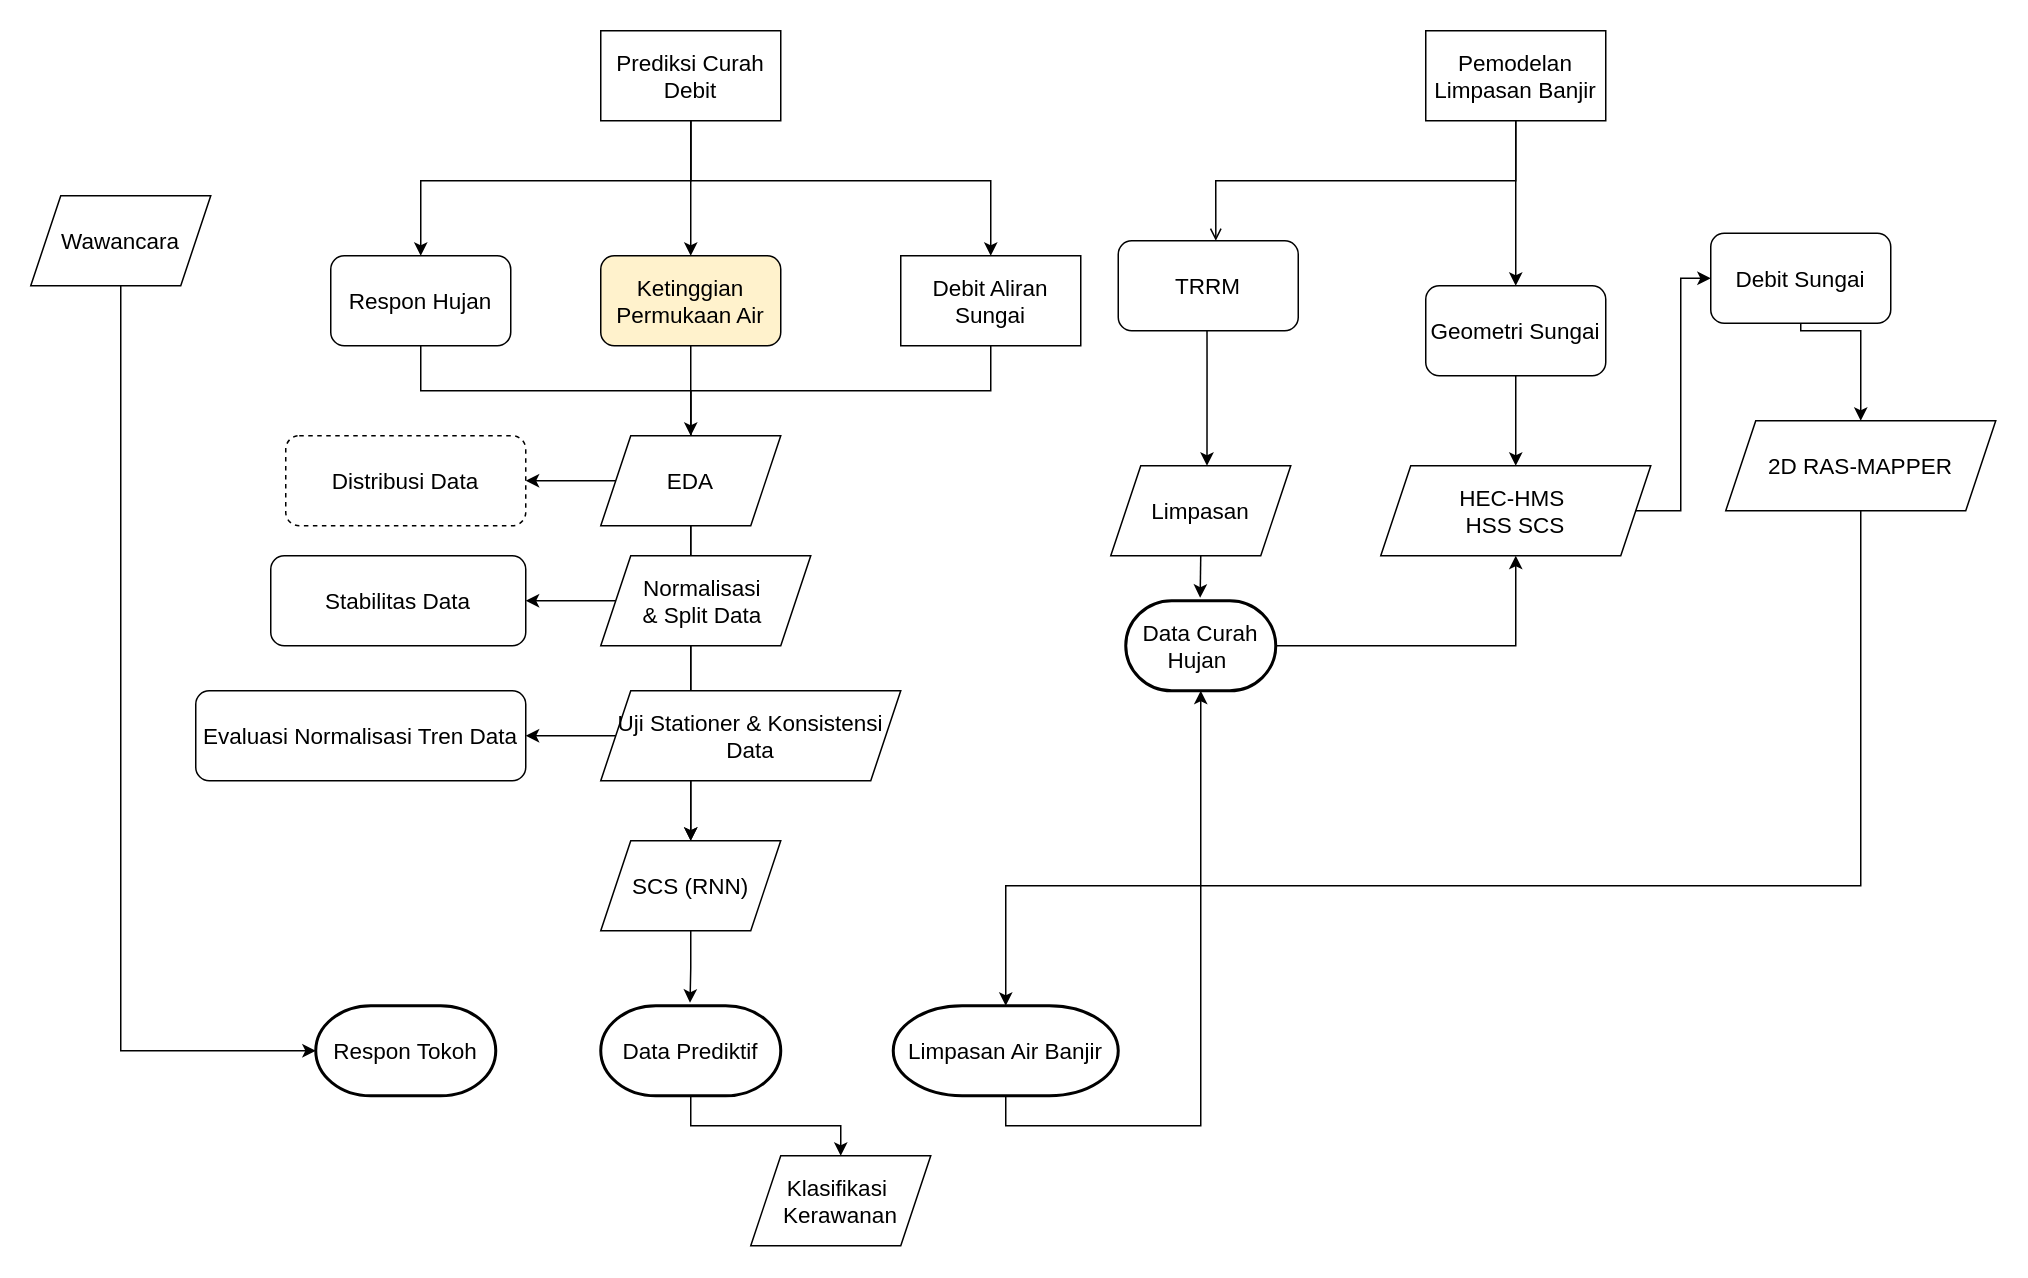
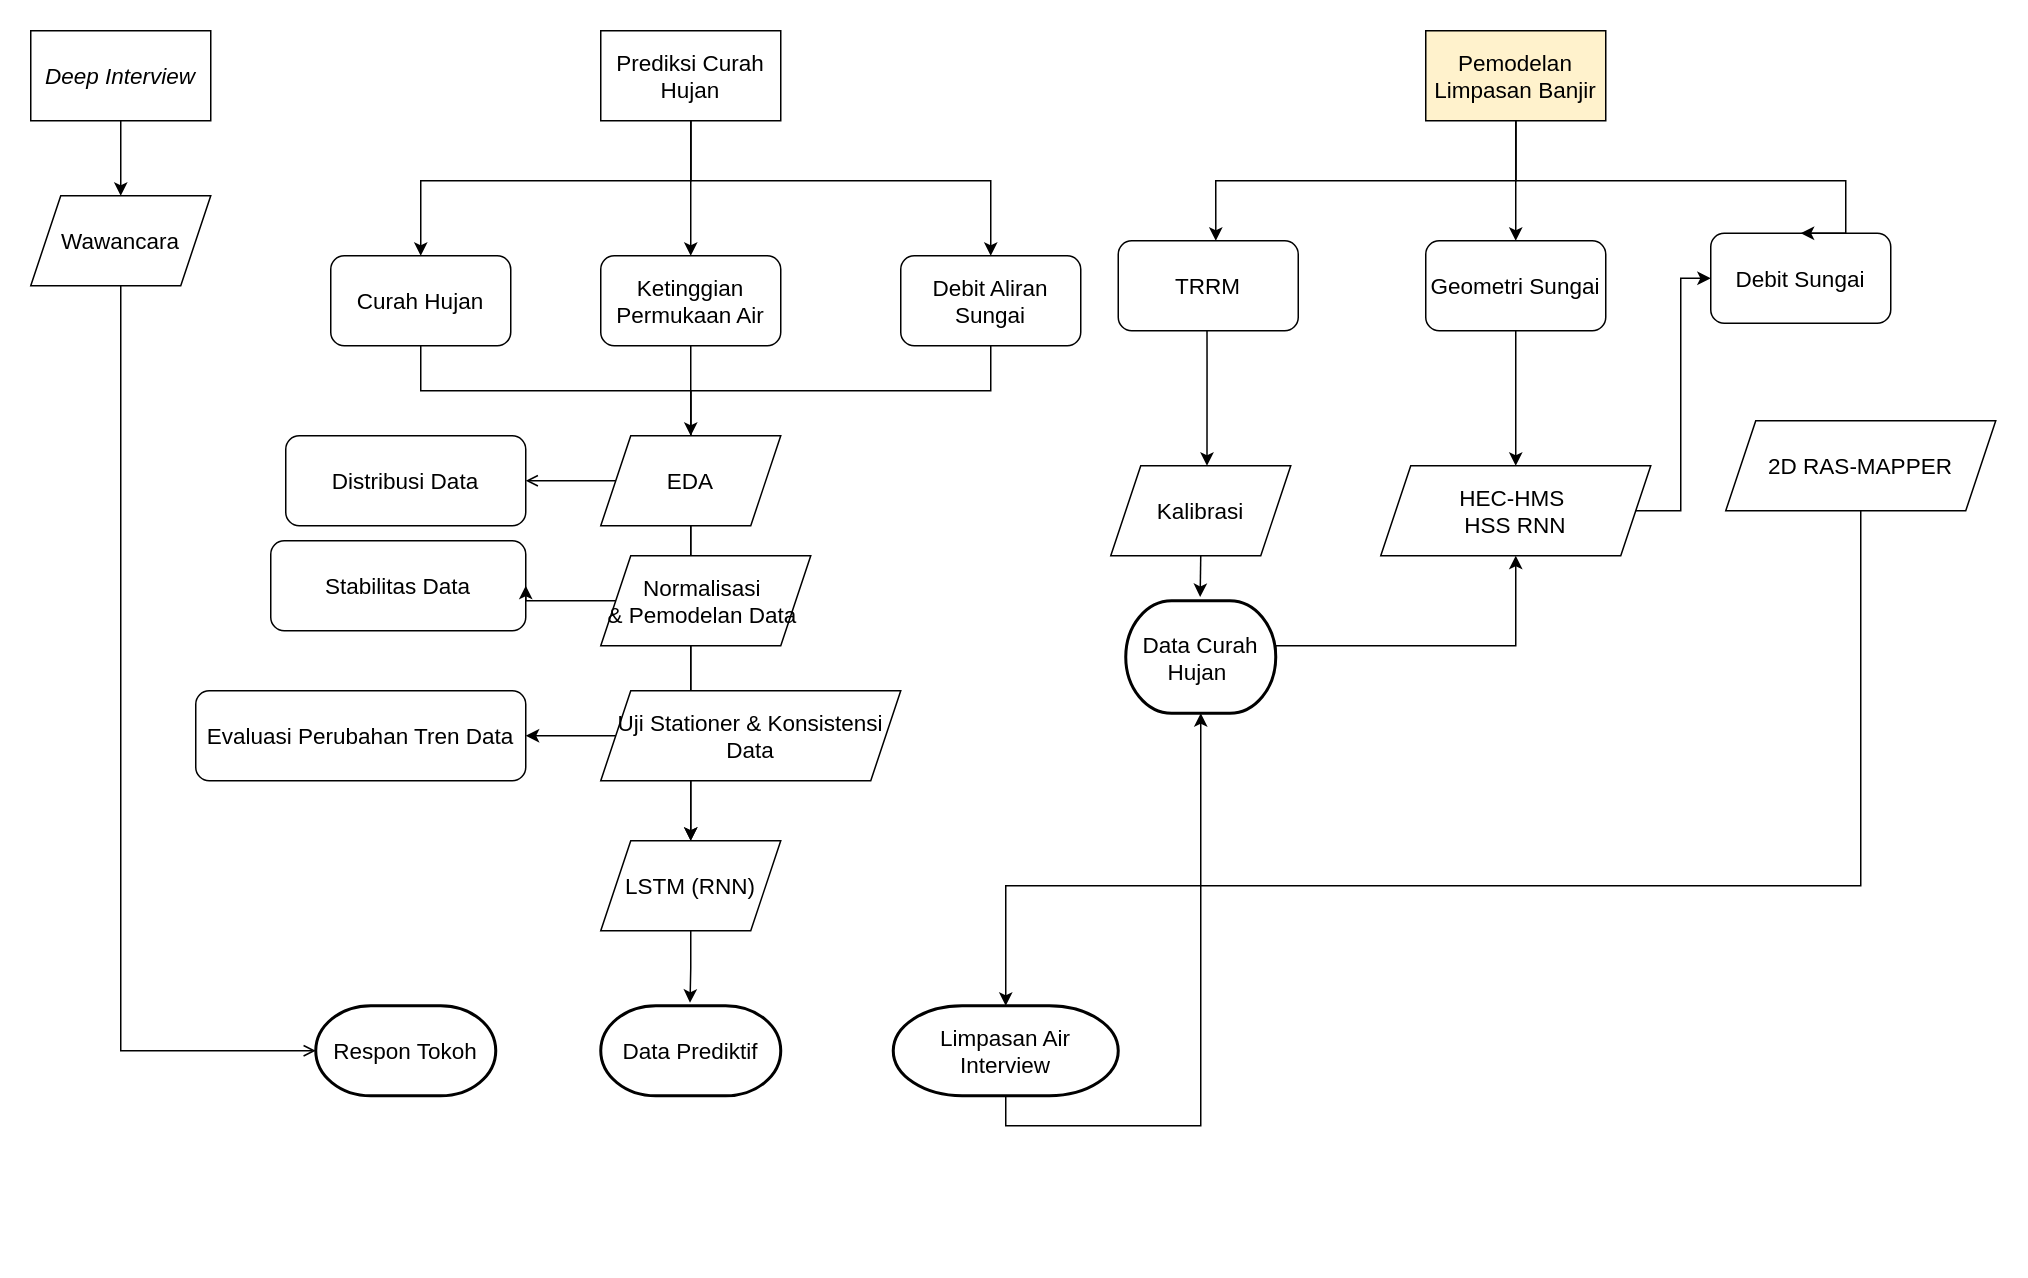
+ <mxCell id="15" value="&lt;i style=&quot;font-size: 15px;&quot;&gt;Deep Interview&lt;/i&gt;" style="rounded=0;whiteSpace=wrap;html=1;fontSize=15;" parent="1" vertex="1"><mxGeometry x="20" y="20" width="120" height="60" as="geometry" /></mxCell>
- <mxCell id="5" value="Prediksi Curah Debit" style="rounded=0;whiteSpace=wrap;html=1;fontSize=15;" parent="1" vertex="1"><mxGeometry x="400" y="20" width="120" height="60" as="geometry" /></mxCell>
+ <mxCell id="5" value="Prediksi Curah Hujan" style="rounded=0;whiteSpace=wrap;html=1;fontSize=15;" parent="1" vertex="1"><mxGeometry x="400" y="20" width="120" height="60" as="geometry" /></mxCell>
- <mxCell id="17" value="Pemodelan Limpasan Banjir" style="rounded=0;whiteSpace=wrap;html=1;fontSize=15;" parent="1" vertex="1"><mxGeometry x="950" y="20" width="120" height="60" as="geometry" /></mxCell>
+ <mxCell id="17" value="Pemodelan Limpasan Banjir" style="rounded=0;whiteSpace=wrap;html=1;fontSize=15;fillColor=#fff2cc;" parent="1" vertex="1"><mxGeometry x="950" y="20" width="120" height="60" as="geometry" /></mxCell>
+ <mxCell id="40" value="" style="edgeStyle=orthogonalEdgeStyle;rounded=0;orthogonalLoop=1;jettySize=auto;html=1;entryX=0.5;entryY=0;entryDx=0;entryDy=0;exitX=0.5;exitY=1;exitDx=0;exitDy=0;entryPerimeter=0;fontSize=15;" edge="1" parent="1" source="15" target="41"><mxGeometry relative="1" as="geometry"><mxPoint x="85" y="240" as="targetPoint" /><Array as="points" /><mxPoint x="80" y="80" as="sourcePoint" /></mxGeometry></mxCell>
+ <mxCell id="29" value="" style="edgeStyle=orthogonalEdgeStyle;rounded=0;orthogonalLoop=1;jettySize=auto;html=1;entryX=0.5;entryY=0;entryDx=0;entryDy=0;exitX=0.5;exitY=1;exitDx=0;exitDy=0;fontSize=15;" parent="1" source="17" target="14" edge="1"><mxGeometry relative="1" as="geometry"><mxPoint x="1000" y="80" as="sourcePoint" /><mxPoint x="1200" y="170" as="targetPoint" /><Array as="points"><mxPoint x="1010" y="120" /><mxPoint x="1230" y="120" /></Array></mxGeometry></mxCell>
- <mxCell id="31" value="" style="edgeStyle=orthogonalEdgeStyle;rounded=0;orthogonalLoop=1;jettySize=auto;html=1;entryX=0.542;entryY=0;entryDx=0;entryDy=0;exitX=0.5;exitY=1;exitDx=0;exitDy=0;entryPerimeter=0;fontSize=15;endArrow=open;" parent="1" edge="1" target="6" source="17"><mxGeometry relative="1" as="geometry"><mxPoint x="949.29" y="80" as="sourcePoint" /><mxPoint x="949.29" y="160" as="targetPoint" /><Array as="points"><mxPoint x="1010" y="120" /><mxPoint x="810" y="120" /></Array></mxGeometry></mxCell>
+ <mxCell id="31" value="" style="edgeStyle=orthogonalEdgeStyle;rounded=0;orthogonalLoop=1;jettySize=auto;html=1;entryX=0.542;entryY=0;entryDx=0;entryDy=0;exitX=0.5;exitY=1;exitDx=0;exitDy=0;entryPerimeter=0;fontSize=15;" parent="1" edge="1" target="6" source="17"><mxGeometry relative="1" as="geometry"><mxPoint x="949.29" y="80" as="sourcePoint" /><mxPoint x="949.29" y="160" as="targetPoint" /><Array as="points"><mxPoint x="1010" y="120" /><mxPoint x="810" y="120" /></Array></mxGeometry></mxCell>
- <mxCell id="7" value="Respon Hujan" style="rounded=1;whiteSpace=wrap;html=1;fontSize=15;" parent="1" vertex="1"><mxGeometry x="220" y="170" width="120" height="60" as="geometry" /></mxCell>
+ <mxCell id="7" value="Curah Hujan" style="rounded=1;whiteSpace=wrap;html=1;fontSize=15;" parent="1" vertex="1"><mxGeometry x="220" y="170" width="120" height="60" as="geometry" /></mxCell>
- <mxCell id="8" value="Ketinggian Permukaan Air" style="rounded=1;whiteSpace=wrap;html=1;fontSize=15;fillColor=#fff2cc;" parent="1" vertex="1"><mxGeometry x="400" y="170" width="120" height="60" as="geometry" /></mxCell>
+ <mxCell id="8" value="Ketinggian Permukaan Air" style="rounded=1;whiteSpace=wrap;html=1;fontSize=15;" parent="1" vertex="1"><mxGeometry x="400" y="170" width="120" height="60" as="geometry" /></mxCell>
- <mxCell id="9" value="Debit Aliran Sungai" style="whiteSpace=wrap;html=1;fontSize=15;rounded=0;" parent="1" vertex="1"><mxGeometry x="600" y="170" width="120" height="60" as="geometry" /></mxCell>
+ <mxCell id="9" value="Debit Aliran Sungai" style="rounded=1;whiteSpace=wrap;html=1;fontSize=15;" parent="1" vertex="1"><mxGeometry x="600" y="170" width="120" height="60" as="geometry" /></mxCell>
- <mxCell id="13" value="Geometri Sungai" style="rounded=1;whiteSpace=wrap;html=1;fontSize=15;" parent="1" vertex="1"><mxGeometry x="950" y="190" width="120" height="60" as="geometry" /></mxCell>
+ <mxCell id="13" value="Geometri Sungai" style="rounded=1;whiteSpace=wrap;html=1;fontSize=15;" parent="1" vertex="1"><mxGeometry x="950" y="160" width="120" height="60" as="geometry" /></mxCell>
- <mxCell id="37" value="" style="edgeStyle=orthogonalEdgeStyle;rounded=0;orthogonalLoop=1;jettySize=auto;html=1;exitX=0.5;exitY=1;exitDx=0;exitDy=0;entryX=0.5;entryY=0;entryDx=0;entryDy=0;fontSize=15;" edge="1" parent="1" source="14" target="36"><mxGeometry relative="1" as="geometry"><mxPoint x="1100" y="350" as="sourcePoint" /><mxPoint x="1180" y="200" as="targetPoint" /><Array as="points"><mxPoint x="1240" y="220" /></Array></mxGeometry></mxCell>
- <mxCell id="23" value="Distribusi Data" style="rounded=1;whiteSpace=wrap;html=1;fontSize=15;dashed=1;" parent="1" vertex="1"><mxGeometry x="190" y="290" width="160" height="60" as="geometry" /></mxCell>
+ <mxCell id="23" value="Distribusi Data" style="rounded=1;whiteSpace=wrap;html=1;fontSize=15;" parent="1" vertex="1"><mxGeometry x="190" y="290" width="160" height="60" as="geometry" /></mxCell>
- <mxCell id="24" value="" style="edgeStyle=orthogonalEdgeStyle;rounded=0;orthogonalLoop=1;jettySize=auto;html=1;exitX=0;exitY=0.5;exitDx=0;exitDy=0;entryX=1;entryY=0.5;entryDx=0;entryDy=0;fontSize=15;" parent="1" source="12" target="23" edge="1"><mxGeometry relative="1" as="geometry"><mxPoint x="220" y="370" as="sourcePoint" /><mxPoint x="260" y="420" as="targetPoint" /><Array as="points"><mxPoint x="360" y="320" /><mxPoint x="360" y="320" /></Array></mxGeometry></mxCell>
+ <mxCell id="24" value="" style="edgeStyle=orthogonalEdgeStyle;rounded=0;orthogonalLoop=1;jettySize=auto;html=1;exitX=0;exitY=0.5;exitDx=0;exitDy=0;entryX=1;entryY=0.5;entryDx=0;entryDy=0;fontSize=15;endArrow=open;" parent="1" source="12" target="23" edge="1"><mxGeometry relative="1" as="geometry"><mxPoint x="220" y="370" as="sourcePoint" /><mxPoint x="260" y="420" as="targetPoint" /><Array as="points"><mxPoint x="360" y="320" /><mxPoint x="360" y="320" /></Array></mxGeometry></mxCell>
- <mxCell id="18" value="Limpasan" style="shape=parallelogram;perimeter=parallelogramPerimeter;whiteSpace=wrap;html=1;fixedSize=1;fontSize=15;" parent="1" vertex="1"><mxGeometry x="740" y="310" width="120" height="60" as="geometry" /></mxCell>
+ <mxCell id="18" value="Kalibrasi" style="shape=parallelogram;perimeter=parallelogramPerimeter;whiteSpace=wrap;html=1;fixedSize=1;fontSize=15;" parent="1" vertex="1"><mxGeometry x="740" y="310" width="120" height="60" as="geometry" /></mxCell>
- <mxCell id="33" value="HEC-HMS&amp;nbsp;&lt;div style=&quot;font-size: 15px;&quot;&gt;HSS SCS&lt;/div&gt;" style="shape=parallelogram;perimeter=parallelogramPerimeter;whiteSpace=wrap;html=1;fixedSize=1;fontSize=15;" vertex="1" parent="1"><mxGeometry x="920" y="310" width="180" height="60" as="geometry" /></mxCell>
+ <mxCell id="33" value="HEC-HMS&amp;nbsp;&lt;div style=&quot;font-size: 15px;&quot;&gt;HSS RNN&lt;/div&gt;" style="shape=parallelogram;perimeter=parallelogramPerimeter;whiteSpace=wrap;html=1;fixedSize=1;fontSize=15;" vertex="1" parent="1"><mxGeometry x="920" y="310" width="180" height="60" as="geometry" /></mxCell>
- <mxCell id="25" value="Stabilitas Data" style="rounded=1;whiteSpace=wrap;html=1;fontSize=15;" parent="1" vertex="1"><mxGeometry x="180" y="370" width="170" height="60" as="geometry" /></mxCell>
+ <mxCell id="25" value="Stabilitas Data" style="rounded=1;whiteSpace=wrap;html=1;fontSize=15;" parent="1" vertex="1"><mxGeometry x="180" y="360" width="170" height="60" as="geometry" /></mxCell>
- <mxCell id="21" value="Normalisasi&amp;nbsp;&lt;div style=&quot;font-size: 15px;&quot;&gt;&amp;amp; Split Data&amp;nbsp;&lt;/div&gt;" style="shape=parallelogram;perimeter=parallelogramPerimeter;whiteSpace=wrap;html=1;fixedSize=1;fontSize=15;" parent="1" vertex="1"><mxGeometry x="400" y="370" width="140" height="60" as="geometry" /></mxCell>
+ <mxCell id="21" value="Normalisasi&amp;nbsp;&lt;div style=&quot;font-size: 15px;&quot;&gt;&amp;amp; Pemodelan Data&amp;nbsp;&lt;/div&gt;" style="shape=parallelogram;perimeter=parallelogramPerimeter;whiteSpace=wrap;html=1;fixedSize=1;fontSize=15;" parent="1" vertex="1"><mxGeometry x="400" y="370" width="140" height="60" as="geometry" /></mxCell>
- <mxCell id="44" value="Data Curah Hujan&amp;nbsp;" style="strokeWidth=2;html=1;shape=mxgraph.flowchart.terminator;whiteSpace=wrap;fontSize=15;" vertex="1" parent="1"><mxGeometry x="750" y="400" width="100" height="60" as="geometry" /></mxCell>
+ <mxCell id="44" value="Data Curah Hujan&amp;nbsp;" style="strokeWidth=2;html=1;shape=mxgraph.flowchart.terminator;whiteSpace=wrap;fontSize=15;" vertex="1" parent="1"><mxGeometry x="750" y="400" width="100" height="75" as="geometry" /></mxCell>
- <mxCell id="27" value="Evaluasi Normalisasi Tren Data" style="rounded=1;whiteSpace=wrap;html=1;fontSize=15;" parent="1" vertex="1"><mxGeometry x="130" y="460" width="220" height="60" as="geometry" /></mxCell>
+ <mxCell id="27" value="Evaluasi Perubahan Tren Data" style="rounded=1;whiteSpace=wrap;html=1;fontSize=15;" parent="1" vertex="1"><mxGeometry x="130" y="460" width="220" height="60" as="geometry" /></mxCell>
- <mxCell id="38" value="SCS (RNN)" style="shape=parallelogram;perimeter=parallelogramPerimeter;whiteSpace=wrap;html=1;fixedSize=1;fontSize=15;" vertex="1" parent="1"><mxGeometry x="400" y="560" width="120" height="60" as="geometry" /></mxCell>
+ <mxCell id="38" value="LSTM (RNN)" style="shape=parallelogram;perimeter=parallelogramPerimeter;whiteSpace=wrap;html=1;fixedSize=1;fontSize=15;" vertex="1" parent="1"><mxGeometry x="400" y="560" width="120" height="60" as="geometry" /></mxCell>
- <mxCell id="39" value="" style="edgeStyle=orthogonalEdgeStyle;rounded=0;orthogonalLoop=1;jettySize=auto;html=1;entryX=0;entryY=0.5;entryDx=0;entryDy=0;exitX=0.5;exitY=1;exitDx=0;exitDy=0;entryPerimeter=0;fontSize=15;" edge="1" parent="1" source="41" target="16"><mxGeometry relative="1" as="geometry"><mxPoint x="90.06" y="190" as="targetPoint" /><Array as="points"><mxPoint x="80" y="700" /></Array><mxPoint x="90.06" y="100" as="sourcePoint" /></mxGeometry></mxCell>
+ <mxCell id="39" value="" style="edgeStyle=orthogonalEdgeStyle;rounded=0;orthogonalLoop=1;jettySize=auto;html=1;entryX=0;entryY=0.5;entryDx=0;entryDy=0;exitX=0.5;exitY=1;exitDx=0;exitDy=0;entryPerimeter=0;fontSize=15;endArrow=open;" edge="1" parent="1" source="41" target="16"><mxGeometry relative="1" as="geometry"><mxPoint x="90.06" y="190" as="targetPoint" /><Array as="points"><mxPoint x="80" y="700" /></Array><mxPoint x="90.06" y="100" as="sourcePoint" /></mxGeometry></mxCell>
- <mxCell id="46" value="Limpasan Air Banjir" style="strokeWidth=2;html=1;shape=mxgraph.flowchart.terminator;whiteSpace=wrap;fontSize=15;" vertex="1" parent="1"><mxGeometry x="595" y="670" width="150" height="60" as="geometry" /></mxCell>
+ <mxCell id="46" value="Limpasan Air Interview" style="strokeWidth=2;html=1;shape=mxgraph.flowchart.terminator;whiteSpace=wrap;fontSize=15;" vertex="1" parent="1"><mxGeometry x="595" y="670" width="150" height="60" as="geometry" /></mxCell>
- <mxCell id="48" value="" style="edgeStyle=orthogonalEdgeStyle;rounded=0;orthogonalLoop=1;jettySize=auto;html=1;exitX=0.5;exitY=1;exitDx=0;exitDy=0;exitPerimeter=0;entryX=0.5;entryY=0;entryDx=0;entryDy=0;fontSize=15;" edge="1" parent="1" source="42" target="50"><mxGeometry relative="1" as="geometry"><mxPoint x="540" y="820" as="sourcePoint" /><mxPoint x="560" y="770" as="targetPoint" /></mxGeometry></mxCell>
- <mxCell id="50" value="Klasifikasi&amp;nbsp;&lt;div style=&quot;font-size: 15px;&quot;&gt;Kerawanan&lt;/div&gt;" style="shape=parallelogram;perimeter=parallelogramPerimeter;whiteSpace=wrap;html=1;fixedSize=1;fontSize=15;" vertex="1" parent="1"><mxGeometry x="500" y="770" width="120" height="60" as="geometry" /></mxCell>
